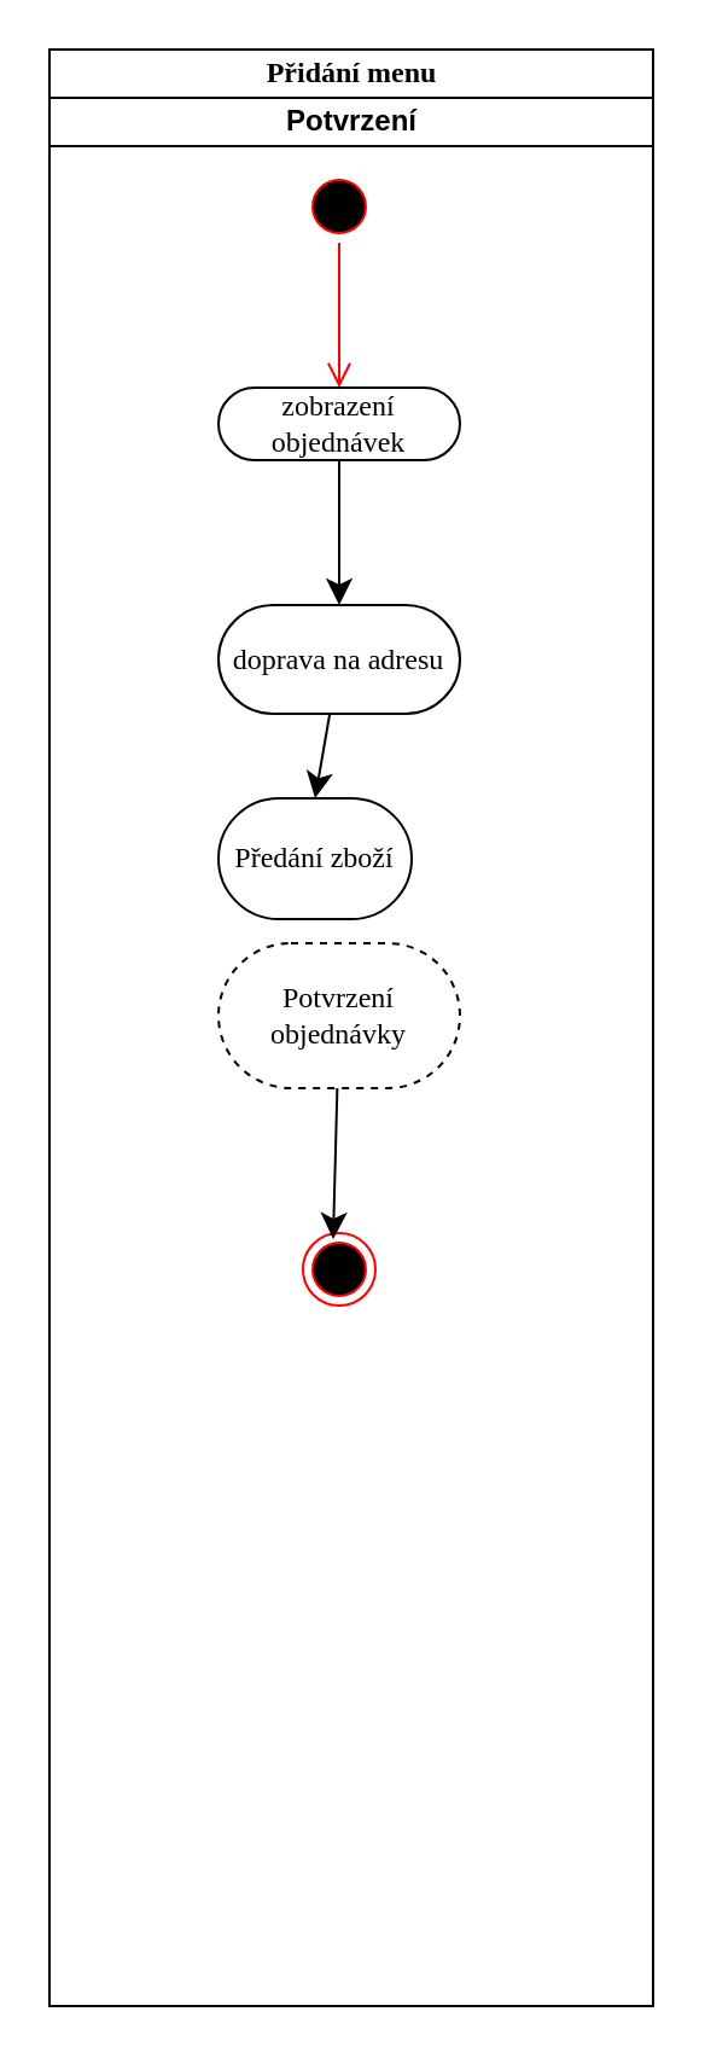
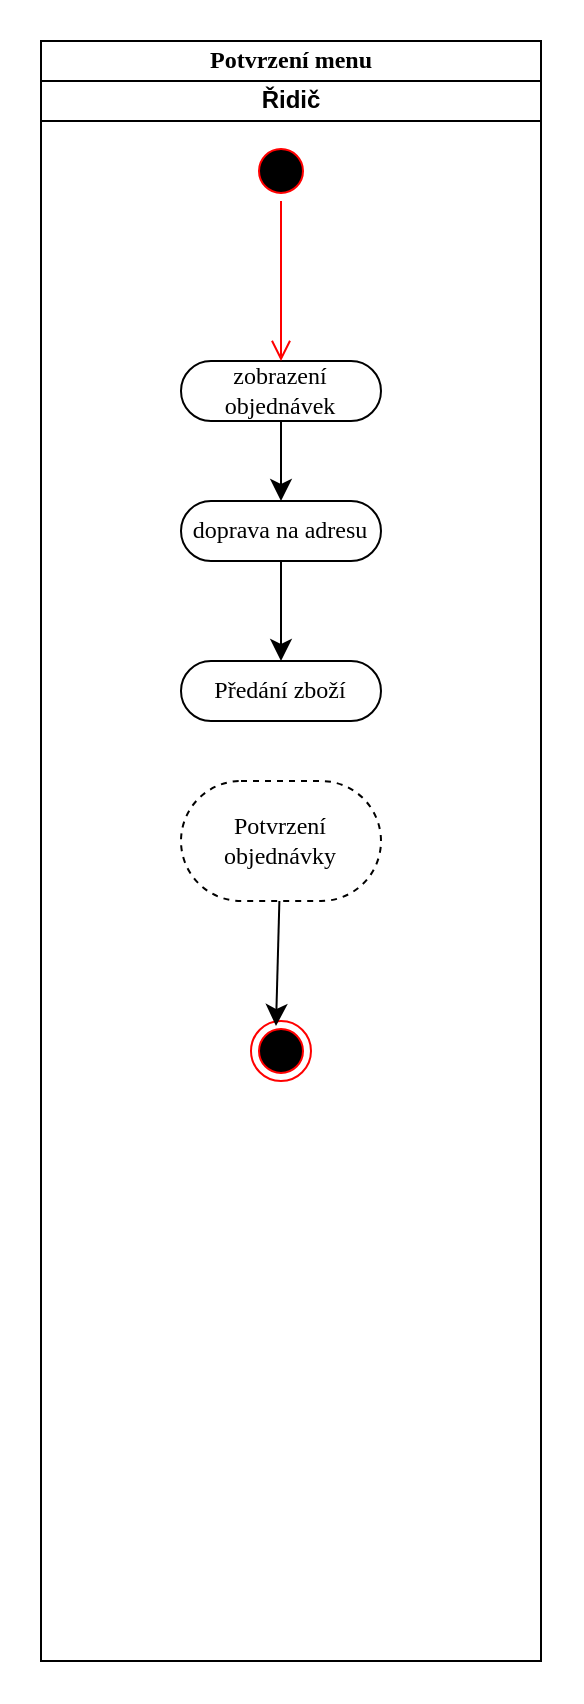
- <mxCell id="2" value="Přidání menu" style="swimlane;html=1;childLayout=stackLayout;startSize=20;rounded=0;shadow=0;comic=0;labelBackgroundColor=none;strokeWidth=1;fontFamily=Verdana;fontSize=12;align=center;" parent="1" vertex="1"><mxGeometry x="20" y="20" width="250" height="810" as="geometry" /></mxCell>
+ <mxCell id="2" value="Potvrzení menu" style="swimlane;html=1;childLayout=stackLayout;startSize=20;rounded=0;shadow=0;comic=0;labelBackgroundColor=none;strokeWidth=1;fontFamily=Verdana;fontSize=12;align=center;" parent="1" vertex="1"><mxGeometry x="20" y="20" width="250" height="810" as="geometry" /></mxCell>
- <mxCell id="3" value="Potvrzení" style="swimlane;html=1;startSize=20;" parent="2" vertex="1"><mxGeometry y="20" width="250" height="790" as="geometry" /></mxCell>
+ <mxCell id="3" value="Řidič" style="swimlane;html=1;startSize=20;" parent="2" vertex="1"><mxGeometry y="20" width="250" height="790" as="geometry" /></mxCell>
- <mxCell id="5" value="zobrazení objednávek" style="rounded=1;whiteSpace=wrap;html=1;shadow=0;comic=0;labelBackgroundColor=none;strokeWidth=1;fontFamily=Verdana;fontSize=12;align=center;arcSize=50;" parent="3" vertex="1"><mxGeometry x="70" y="120" width="100" height="30" as="geometry" /></mxCell>
+ <mxCell id="5" value="zobrazení objednávek" style="rounded=1;whiteSpace=wrap;html=1;shadow=0;comic=0;labelBackgroundColor=none;strokeWidth=1;fontFamily=Verdana;fontSize=12;align=center;arcSize=50;" parent="3" vertex="1"><mxGeometry x="70" y="140" width="100" height="30" as="geometry" /></mxCell>
- <mxCell id="7" value="doprava na adresu" style="rounded=1;whiteSpace=wrap;html=1;shadow=0;comic=0;labelBackgroundColor=none;strokeWidth=1;fontFamily=Verdana;fontSize=12;align=center;arcSize=50;" vertex="1" parent="3"><mxGeometry x="70" y="210" width="100" height="45" as="geometry" /></mxCell>
+ <mxCell id="7" value="doprava na adresu" style="rounded=1;whiteSpace=wrap;html=1;shadow=0;comic=0;labelBackgroundColor=none;strokeWidth=1;fontFamily=Verdana;fontSize=12;align=center;arcSize=50;" vertex="1" parent="3"><mxGeometry x="70" y="210" width="100" height="30" as="geometry" /></mxCell>
- <mxCell id="10" value="Předání zboží" style="rounded=1;whiteSpace=wrap;html=1;shadow=0;comic=0;labelBackgroundColor=none;strokeWidth=1;fontFamily=Verdana;fontSize=12;align=center;arcSize=50;" vertex="1" parent="3"><mxGeometry x="70" y="290" width="80" height="50" as="geometry" /></mxCell>
+ <mxCell id="10" value="Předání zboží" style="rounded=1;whiteSpace=wrap;html=1;shadow=0;comic=0;labelBackgroundColor=none;strokeWidth=1;fontFamily=Verdana;fontSize=12;align=center;arcSize=50;" vertex="1" parent="3"><mxGeometry x="70" y="290" width="100" height="30" as="geometry" /></mxCell>
